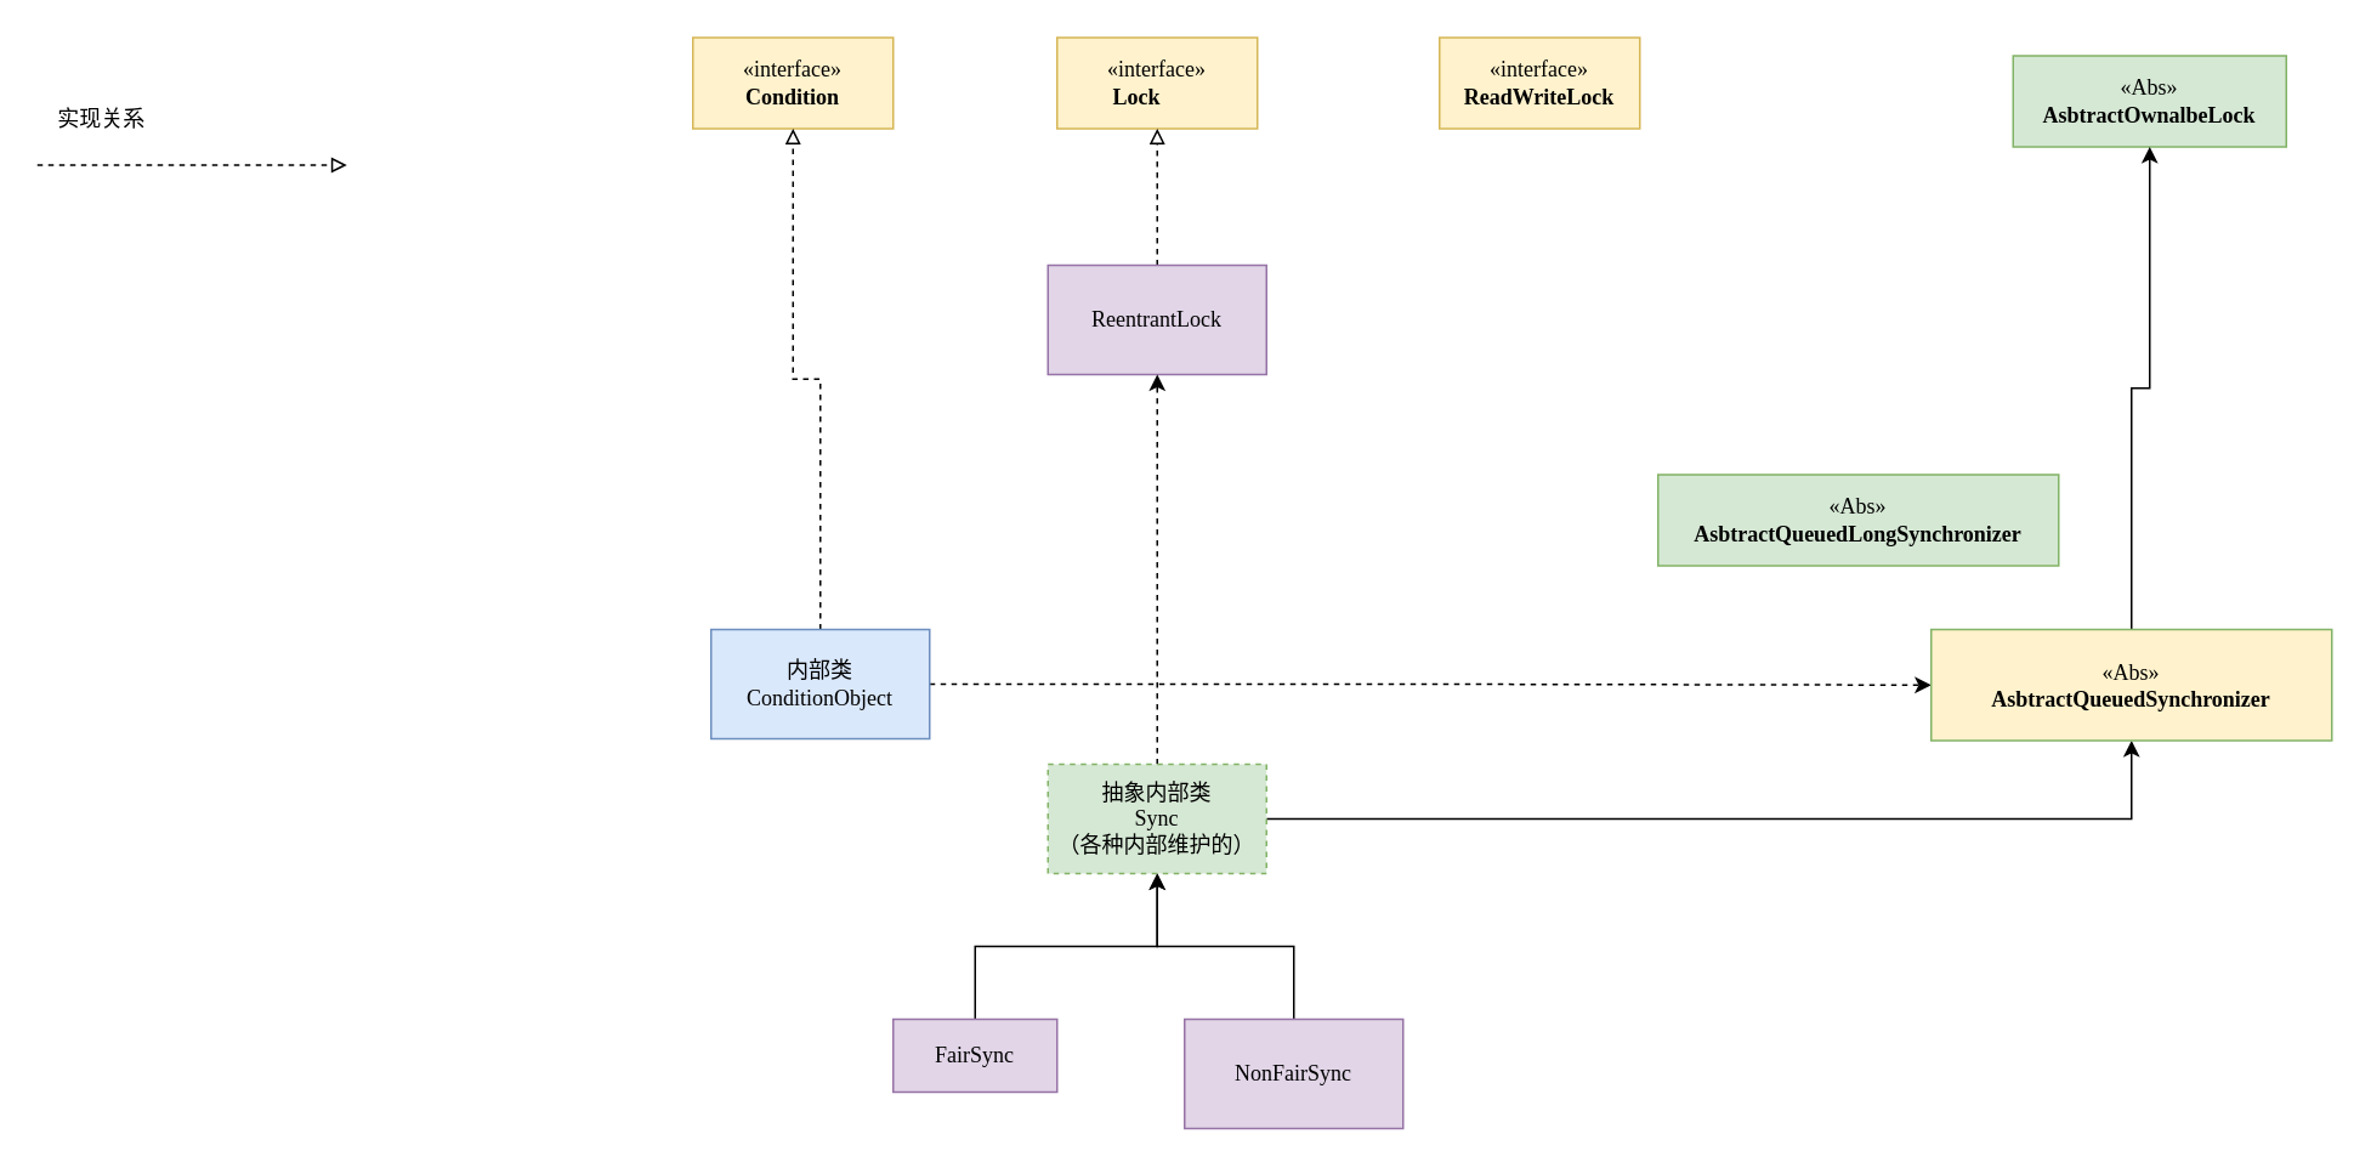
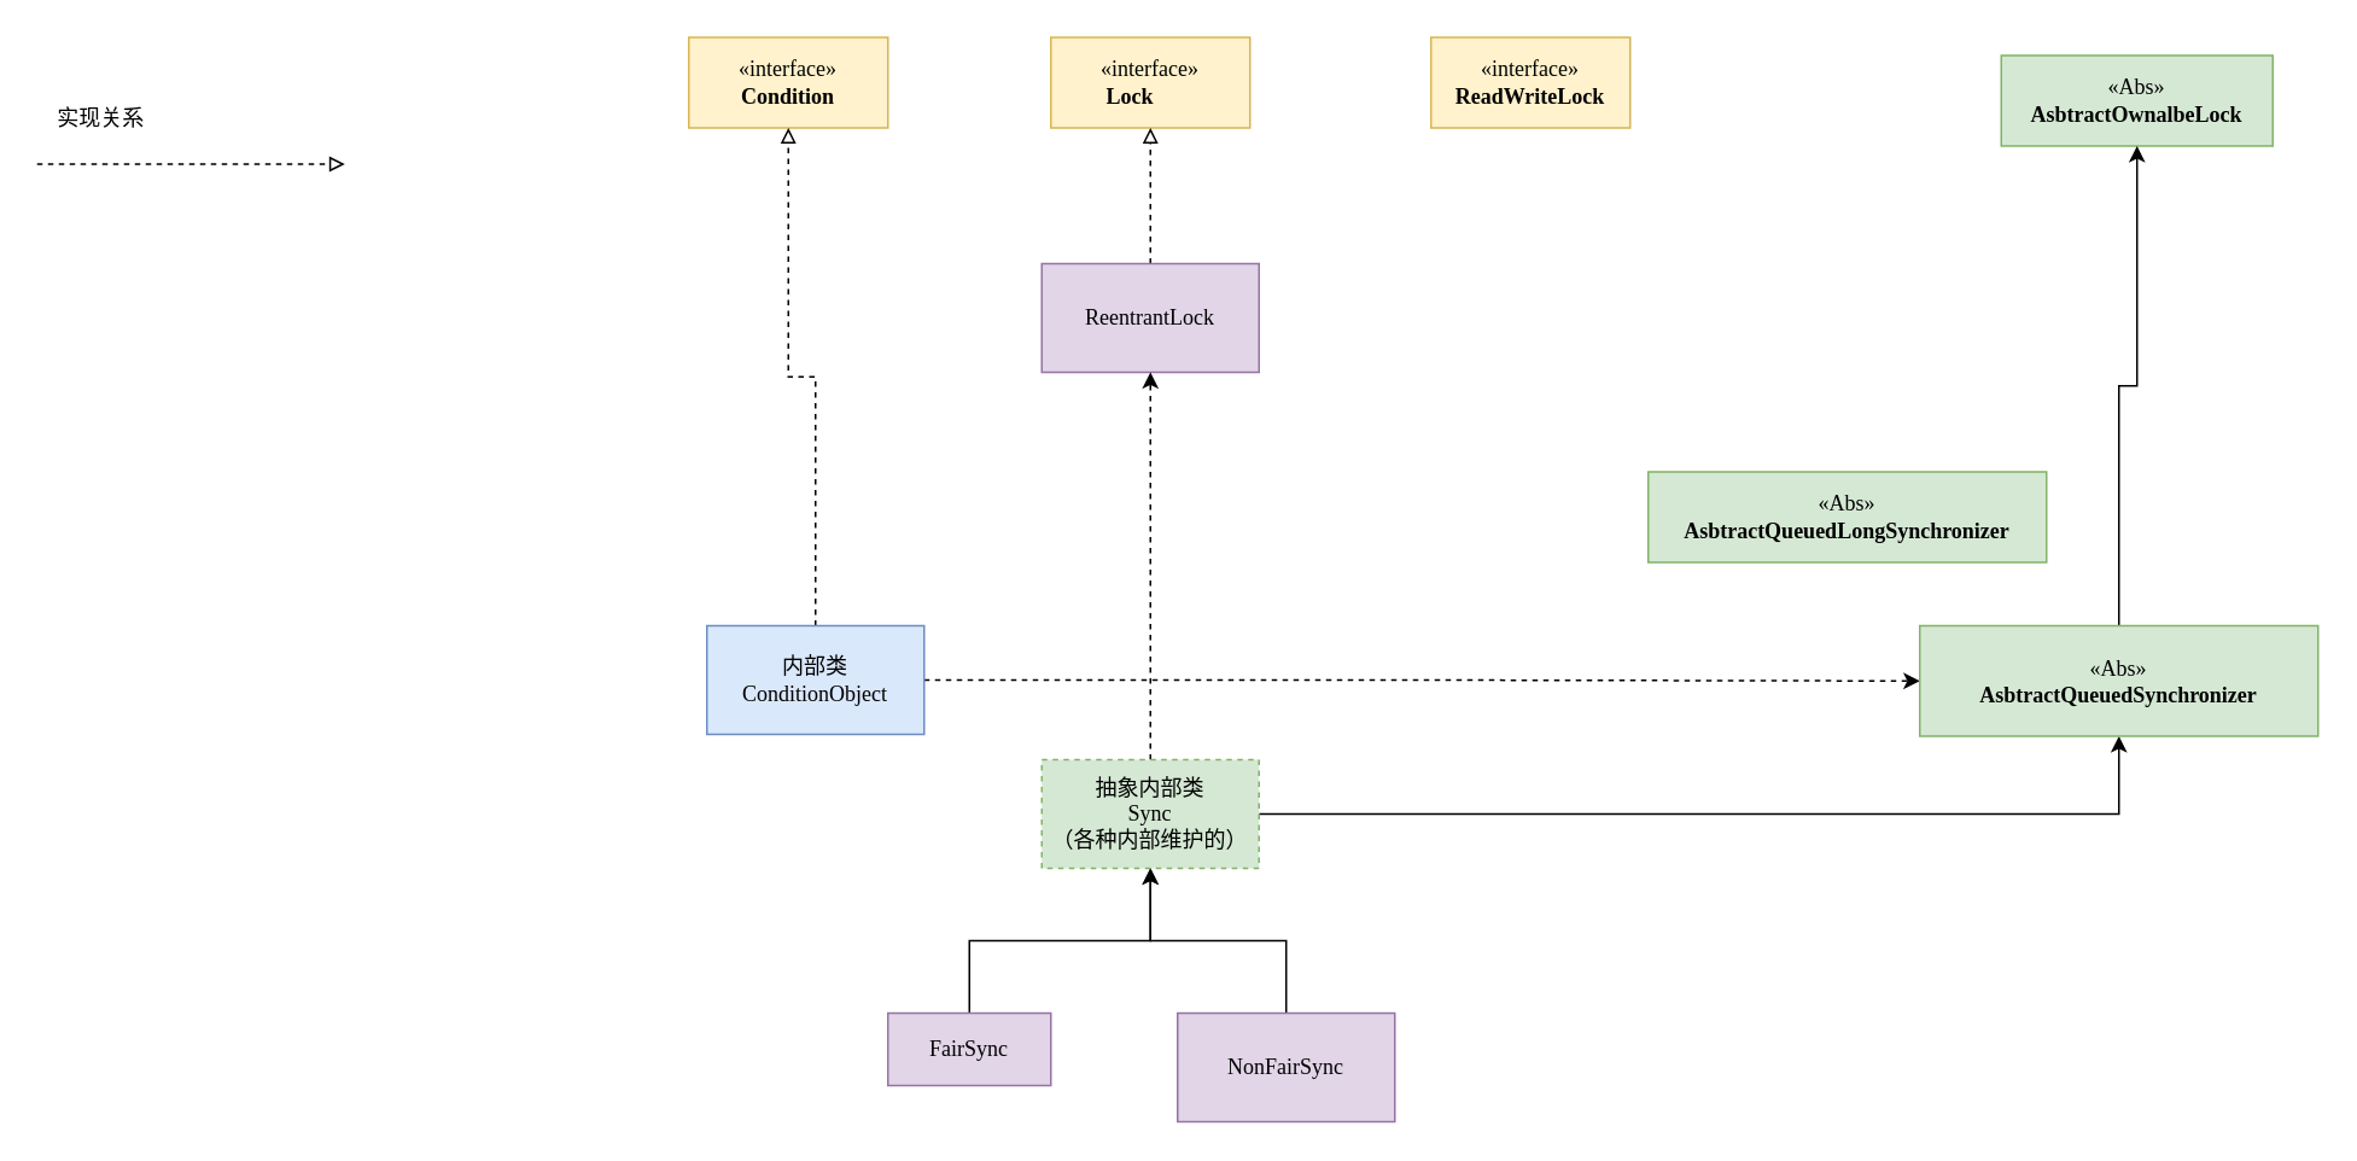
- <mxCell id="19" value="«Abs»&lt;br&gt;&lt;b&gt;AsbtractQueuedSynchronizer&lt;/b&gt;" style="html=1;whiteSpace=wrap;hachureGap=4;fontFamily=Architects Daughter;fontSource=https%3A%2F%2Ffonts.googleapis.com%2Fcss%3Ffamily%3DArchitects%2BDaughter;fillColor=#fff2cc;strokeColor=#82b366;" vertex="1" parent="1"><mxGeometry x="1060" y="345" width="220" height="61" as="geometry" /></mxCell>
+ <mxCell id="19" value="«Abs»&lt;br&gt;&lt;b&gt;AsbtractQueuedSynchronizer&lt;/b&gt;" style="html=1;whiteSpace=wrap;hachureGap=4;fontFamily=Architects Daughter;fontSource=https%3A%2F%2Ffonts.googleapis.com%2Fcss%3Ffamily%3DArchitects%2BDaughter;fillColor=#d5e8d4;strokeColor=#82b366;" vertex="1" parent="1"><mxGeometry x="1060" y="345" width="220" height="61" as="geometry" /></mxCell>
